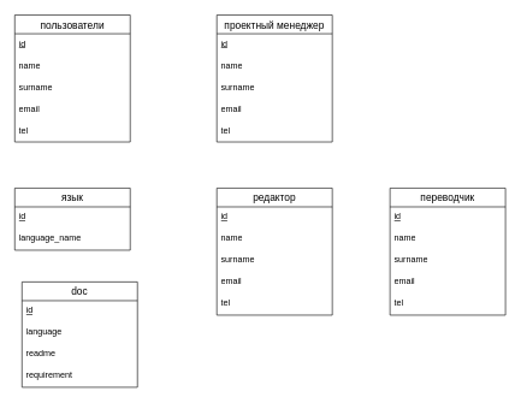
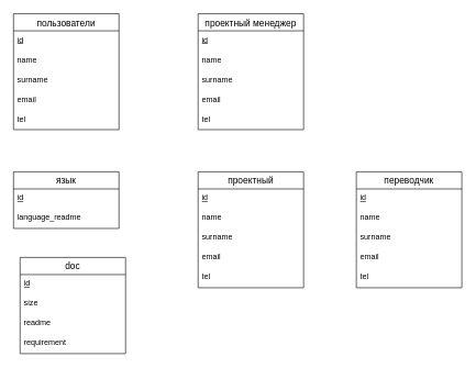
- <mxCell id="20" value="редактор" style="swimlane;fontStyle=0;childLayout=stackLayout;horizontal=1;startSize=26;horizontalStack=0;resizeParent=1;resizeParentMax=0;resizeLast=0;collapsible=1;marginBottom=0;align=center;fontSize=14;" vertex="1" parent="1"><mxGeometry x="300" y="260" width="160" height="176" as="geometry" /></mxCell>
+ <mxCell id="20" value="проектный" style="swimlane;fontStyle=0;childLayout=stackLayout;horizontal=1;startSize=26;horizontalStack=0;resizeParent=1;resizeParentMax=0;resizeLast=0;collapsible=1;marginBottom=0;align=center;fontSize=14;" vertex="1" parent="1"><mxGeometry x="300" y="260" width="160" height="176" as="geometry" /></mxCell>
- <mxCell id="28" value="language_name" style="text;strokeColor=none;fillColor=none;spacingLeft=4;spacingRight=4;overflow=hidden;rotatable=0;points=[[0,0.5],[1,0.5]];portConstraint=eastwest;fontSize=12;whiteSpace=wrap;html=1;" vertex="1" parent="26"><mxGeometry y="56" width="160" height="30" as="geometry" /></mxCell>
+ <mxCell id="28" value="language_readme" style="text;strokeColor=none;fillColor=none;spacingLeft=4;spacingRight=4;overflow=hidden;rotatable=0;points=[[0,0.5],[1,0.5]];portConstraint=eastwest;fontSize=12;whiteSpace=wrap;html=1;" vertex="1" parent="26"><mxGeometry y="56" width="160" height="30" as="geometry" /></mxCell>
- <mxCell id="31" value="language" style="text;strokeColor=none;fillColor=none;spacingLeft=4;spacingRight=4;overflow=hidden;rotatable=0;points=[[0,0.5],[1,0.5]];portConstraint=eastwest;fontSize=12;whiteSpace=wrap;html=1;" vertex="1" parent="29"><mxGeometry y="56" width="160" height="30" as="geometry" /></mxCell>
+ <mxCell id="31" value="size" style="text;strokeColor=none;fillColor=none;spacingLeft=4;spacingRight=4;overflow=hidden;rotatable=0;points=[[0,0.5],[1,0.5]];portConstraint=eastwest;fontSize=12;whiteSpace=wrap;html=1;" vertex="1" parent="29"><mxGeometry y="56" width="160" height="30" as="geometry" /></mxCell>
